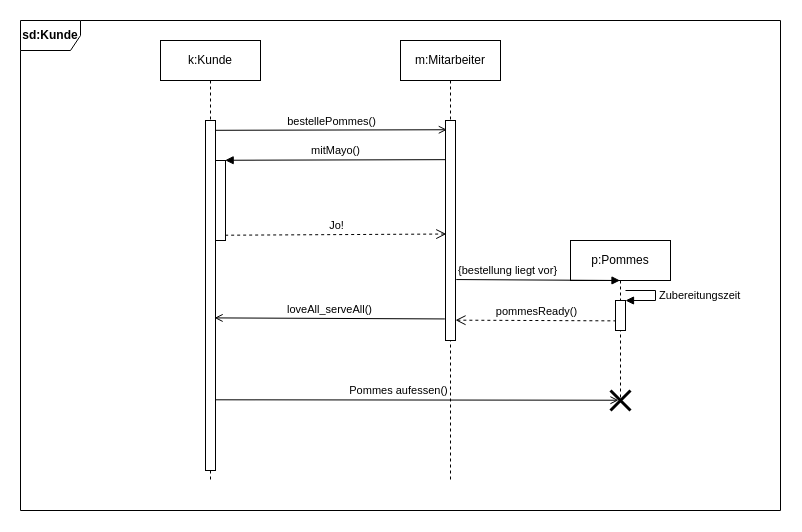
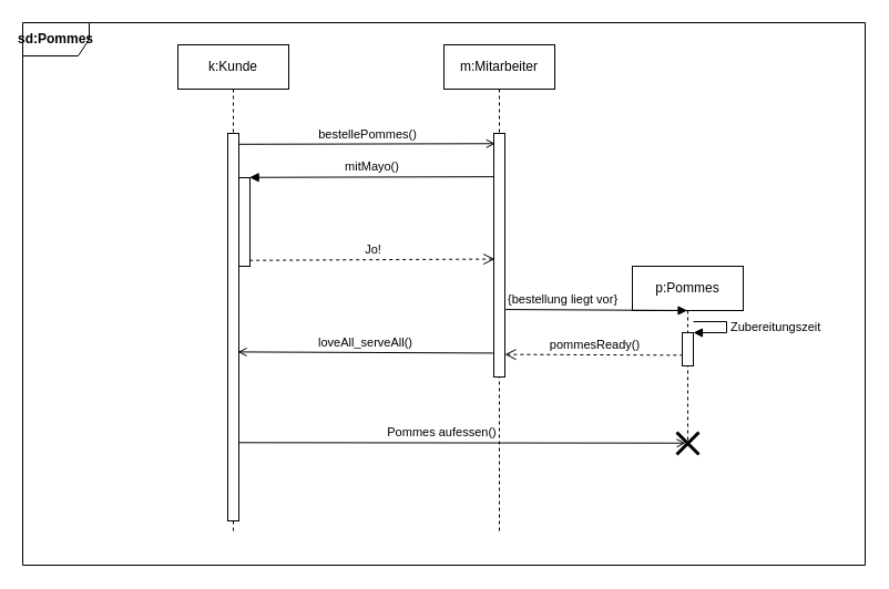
- <mxCell id="18" value="&lt;b&gt;sd:Kunde&lt;/b&gt;" style="shape=umlFrame;whiteSpace=wrap;html=1;" vertex="1" parent="1"><mxGeometry x="20" y="20" width="760" height="490" as="geometry" /></mxCell>
+ <mxCell id="18" value="&lt;b&gt;sd:Pommes&lt;/b&gt;" style="shape=umlFrame;whiteSpace=wrap;html=1;" vertex="1" parent="1"><mxGeometry x="20" y="20" width="760" height="490" as="geometry" /></mxCell>
